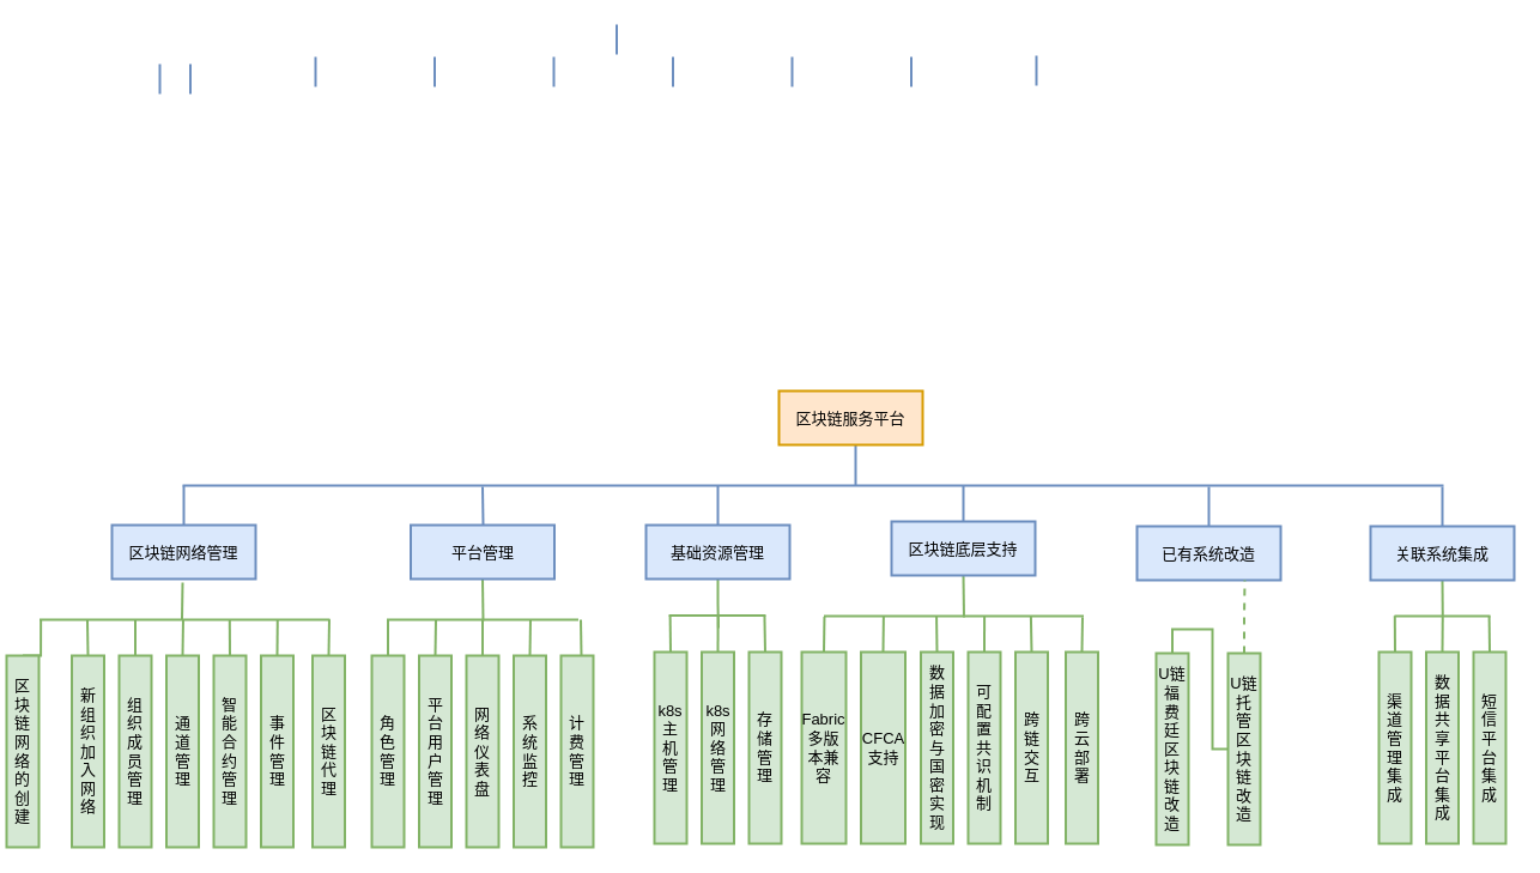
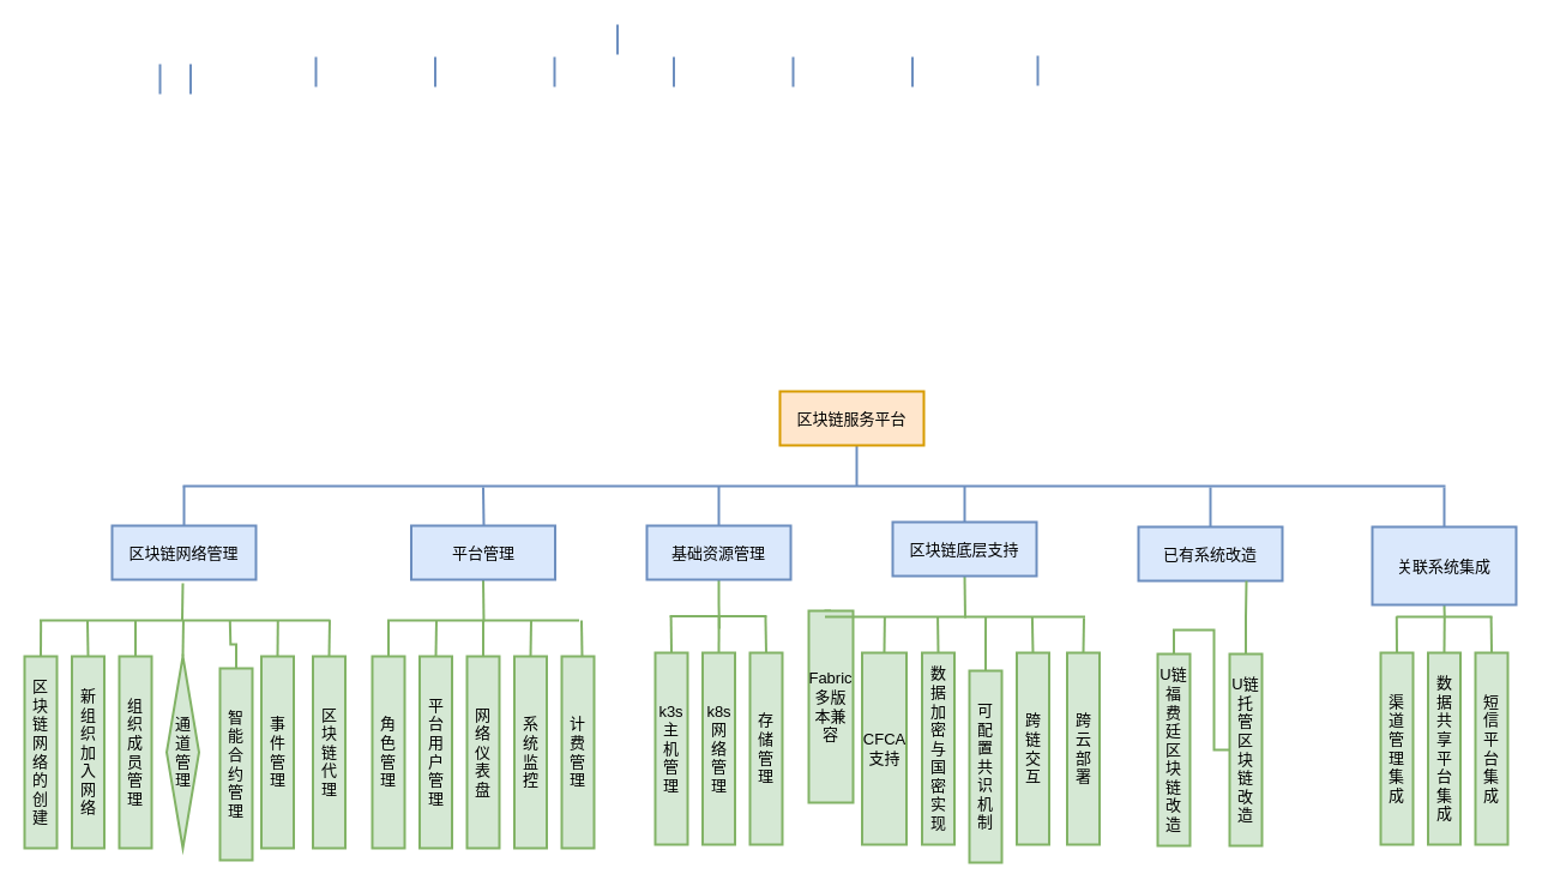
- <mxCell id="51" value="关联系统集成" style="rounded=0;whiteSpace=wrap;html=1;strokeWidth=2;fillColor=#dae8fc;strokeColor=#6c8ebf;fontSize=13;" parent="1" vertex="1"><mxGeometry x="1144" y="439" width="120" height="45" as="geometry" /></mxCell>
+ <mxCell id="51" value="关联系统集成" style="rounded=0;whiteSpace=wrap;html=1;strokeWidth=2;fillColor=#dae8fc;strokeColor=#6c8ebf;fontSize=13;" parent="1" vertex="1"><mxGeometry x="1144" y="439" width="120" height="65" as="geometry" /></mxCell>
- <mxCell id="19" style="edgeStyle=orthogonalEdgeStyle;rounded=0;orthogonalLoop=1;jettySize=auto;html=1;exitX=0.5;exitY=0;exitDx=0;exitDy=0;entryX=0.75;entryY=1;entryDx=0;entryDy=0;endArrow=none;endFill=0;strokeWidth=2;fontSize=13;fillColor=#d5e8d4;strokeColor=#82b366;dashed=1;" edge="1" parent="15" source="20" target="16"><mxGeometry relative="1" as="geometry" /></mxCell>
+ <mxCell id="19" style="edgeStyle=orthogonalEdgeStyle;rounded=0;orthogonalLoop=1;jettySize=auto;html=1;exitX=0.5;exitY=0;exitDx=0;exitDy=0;entryX=0.75;entryY=1;entryDx=0;entryDy=0;endArrow=none;endFill=0;strokeWidth=2;fontSize=13;fillColor=#d5e8d4;strokeColor=#82b366;" edge="1" parent="15" source="20" target="16"><mxGeometry relative="1" as="geometry" /></mxCell>
- <mxCell id="47" value="k8s主机管理" style="rounded=0;whiteSpace=wrap;html=1;strokeWidth=2;fontSize=13;fillColor=#d5e8d4;strokeColor=#82b366;" parent="39" vertex="1"><mxGeometry x="7" y="106" width="27" height="160" as="geometry" /></mxCell>
+ <mxCell id="47" value="k3s主机管理" style="rounded=0;whiteSpace=wrap;html=1;strokeWidth=2;fontSize=13;fillColor=#d5e8d4;strokeColor=#82b366;" parent="39" vertex="1"><mxGeometry x="7" y="106" width="27" height="160" as="geometry" /></mxCell>
- <mxCell id="81" value="Fabric多版本兼容" style="rounded=0;whiteSpace=wrap;html=1;strokeWidth=2;fontSize=13;fillColor=#d5e8d4;strokeColor=#82b366;" parent="1" vertex="1"><mxGeometry x="669" y="544" width="37" height="160" as="geometry" /></mxCell>
+ <mxCell id="81" value="Fabric多版本兼容" style="rounded=0;whiteSpace=wrap;html=1;strokeWidth=2;fontSize=13;fillColor=#d5e8d4;strokeColor=#82b366;" parent="1" vertex="1"><mxGeometry x="674" y="509" width="37" height="160" as="geometry" /></mxCell>
- <mxCell id="87" value="可配置共识机制" style="rounded=0;whiteSpace=wrap;html=1;strokeWidth=2;fontSize=13;fillColor=#d5e8d4;strokeColor=#82b366;" parent="1" vertex="1"><mxGeometry x="808" y="544" width="27" height="160" as="geometry" /></mxCell>
+ <mxCell id="87" value="可配置共识机制" style="rounded=0;whiteSpace=wrap;html=1;strokeWidth=2;fontSize=13;fillColor=#d5e8d4;strokeColor=#82b366;" parent="1" vertex="1"><mxGeometry x="808" y="559" width="27" height="160" as="geometry" /></mxCell>
- <mxCell id="34" value="区块链网络的创建" style="rounded=0;whiteSpace=wrap;html=1;strokeWidth=2;fontSize=13;fillColor=#d5e8d4;strokeColor=#82b366;" parent="1" vertex="1"><mxGeometry x="5" y="547" width="27" height="160" as="geometry" /></mxCell>
+ <mxCell id="34" value="区块链网络的创建" style="rounded=0;whiteSpace=wrap;html=1;strokeWidth=2;fontSize=13;fillColor=#d5e8d4;strokeColor=#82b366;" parent="1" vertex="1"><mxGeometry x="20" y="547" width="27" height="160" as="geometry" /></mxCell>
- <mxCell id="28" value="通道管理" style="rounded=0;whiteSpace=wrap;html=1;strokeWidth=2;fontSize=13;fillColor=#d5e8d4;strokeColor=#82b366;" parent="1" vertex="1"><mxGeometry x="138.5" y="547" width="27" height="160" as="geometry" /></mxCell>
+ <mxCell id="28" value="通道管理" style="rhombus;whiteSpace=wrap;html=1;strokeWidth=2;fontSize=13;fillColor=#d5e8d4;strokeColor=#82b366;" parent="1" vertex="1"><mxGeometry x="138.5" y="547" width="27" height="160" as="geometry" /></mxCell>
- <mxCell id="26" value="智能合约管理" style="rounded=0;whiteSpace=wrap;html=1;strokeWidth=2;fontSize=13;fillColor=#d5e8d4;strokeColor=#82b366;" parent="1" vertex="1"><mxGeometry x="178" y="547" width="27" height="160" as="geometry" /></mxCell>
+ <mxCell id="26" value="智能合约管理" style="rounded=0;whiteSpace=wrap;html=1;strokeWidth=2;fontSize=13;fillColor=#d5e8d4;strokeColor=#82b366;" parent="1" vertex="1"><mxGeometry x="183" y="557" width="27" height="160" as="geometry" /></mxCell>
